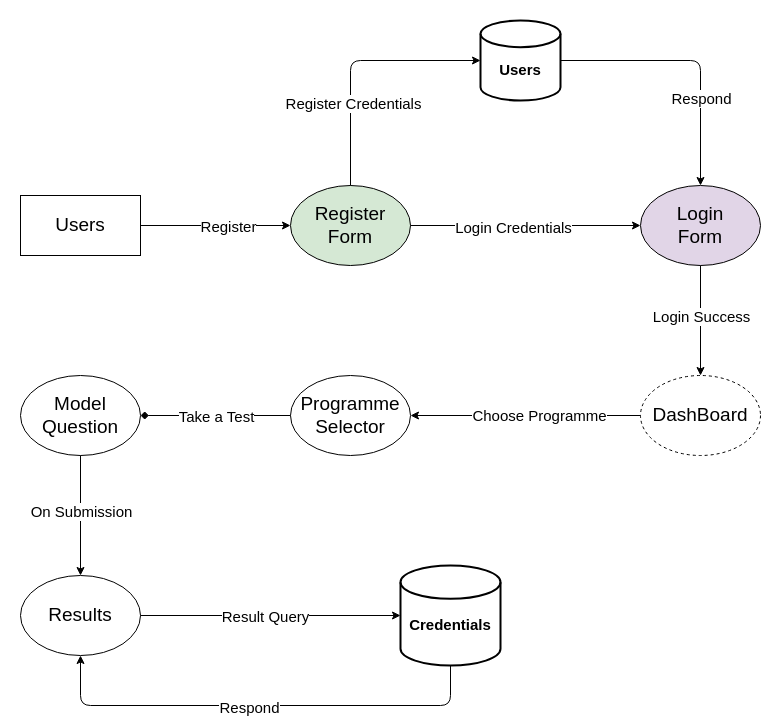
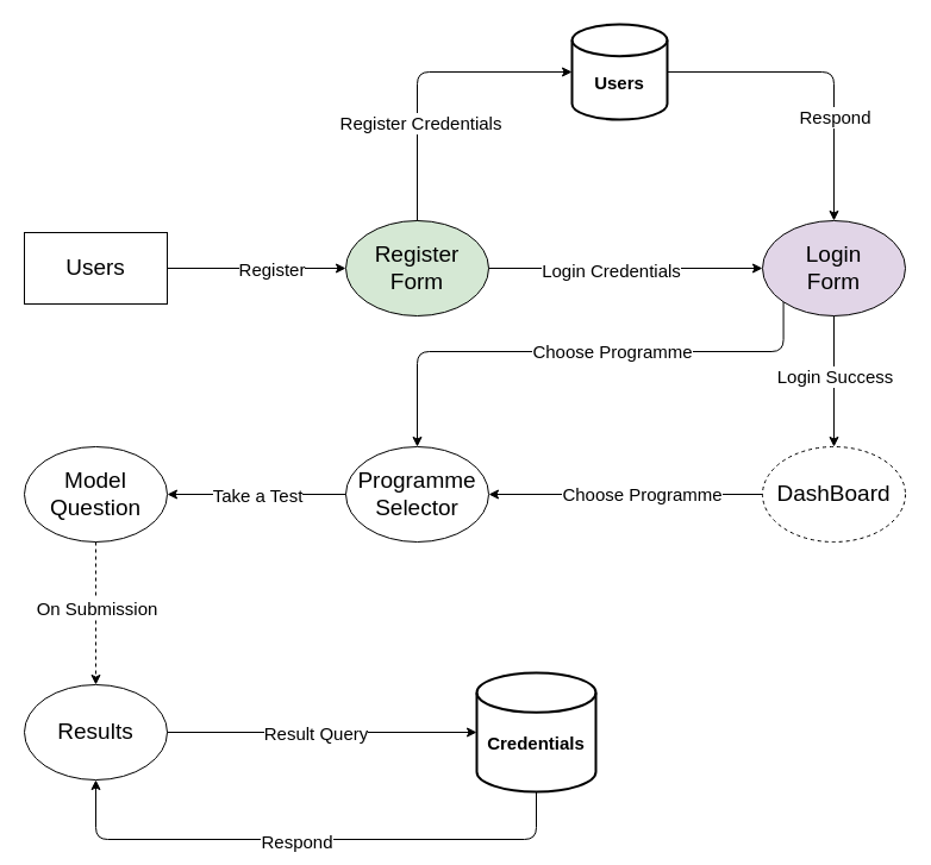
+ <mxCell id="8" style="edgeStyle=orthogonalEdgeStyle;rounded=1;orthogonalLoop=1;jettySize=auto;html=1;exitX=0;exitY=1;exitDx=0;exitDy=0;entryX=0.5;entryY=0;entryDx=0;entryDy=0;" parent="1" source="10" target="20" edge="1"><mxGeometry relative="1" as="geometry"><Array as="points"><mxPoint x="658" y="295" /><mxPoint x="350" y="295" /></Array></mxGeometry></mxCell>
+ <mxCell id="9" value="&lt;font style=&quot;font-size: 15px;&quot;&gt;Choose Programme&lt;/font&gt;" style="edgeLabel;html=1;align=center;verticalAlign=middle;resizable=0;points=[];" parent="8" vertex="1" connectable="0"><mxGeometry x="-0.134" y="-1" relative="1" as="geometry"><mxPoint as="offset" /></mxGeometry></mxCell>
- <mxCell id="21" value="" style="endArrow=diamond;html=1;rounded=0;exitX=0;exitY=0.5;exitDx=0;exitDy=0;entryX=1;entryY=0.5;entryDx=0;entryDy=0;" parent="1" source="20" target="23" edge="1"><mxGeometry width="50" height="50" relative="1" as="geometry"><mxPoint x="290" y="414.58" as="sourcePoint" /><mxPoint x="140" y="415" as="targetPoint" /></mxGeometry></mxCell>
+ <mxCell id="21" value="" style="endArrow=classic;html=1;rounded=0;exitX=0;exitY=0.5;exitDx=0;exitDy=0;entryX=1;entryY=0.5;entryDx=0;entryDy=0;" parent="1" source="20" target="23" edge="1"><mxGeometry width="50" height="50" relative="1" as="geometry"><mxPoint x="290" y="414.58" as="sourcePoint" /><mxPoint x="140" y="415" as="targetPoint" /></mxGeometry></mxCell>
- <mxCell id="24" value="" style="endArrow=classic;html=1;rounded=0;entryX=0.5;entryY=0;entryDx=0;entryDy=0;exitX=0.5;exitY=1;exitDx=0;exitDy=0;" parent="1" source="23" target="26" edge="1"><mxGeometry width="50" height="50" relative="1" as="geometry"><mxPoint x="80" y="465" as="sourcePoint" /><mxPoint x="80" y="565" as="targetPoint" /></mxGeometry></mxCell>
+ <mxCell id="24" value="" style="endArrow=classic;html=1;rounded=0;entryX=0.5;entryY=0;entryDx=0;entryDy=0;exitX=0.5;exitY=1;exitDx=0;exitDy=0;dashed=1;" parent="1" source="23" target="26" edge="1"><mxGeometry width="50" height="50" relative="1" as="geometry"><mxPoint x="80" y="465" as="sourcePoint" /><mxPoint x="80" y="565" as="targetPoint" /></mxGeometry></mxCell>
